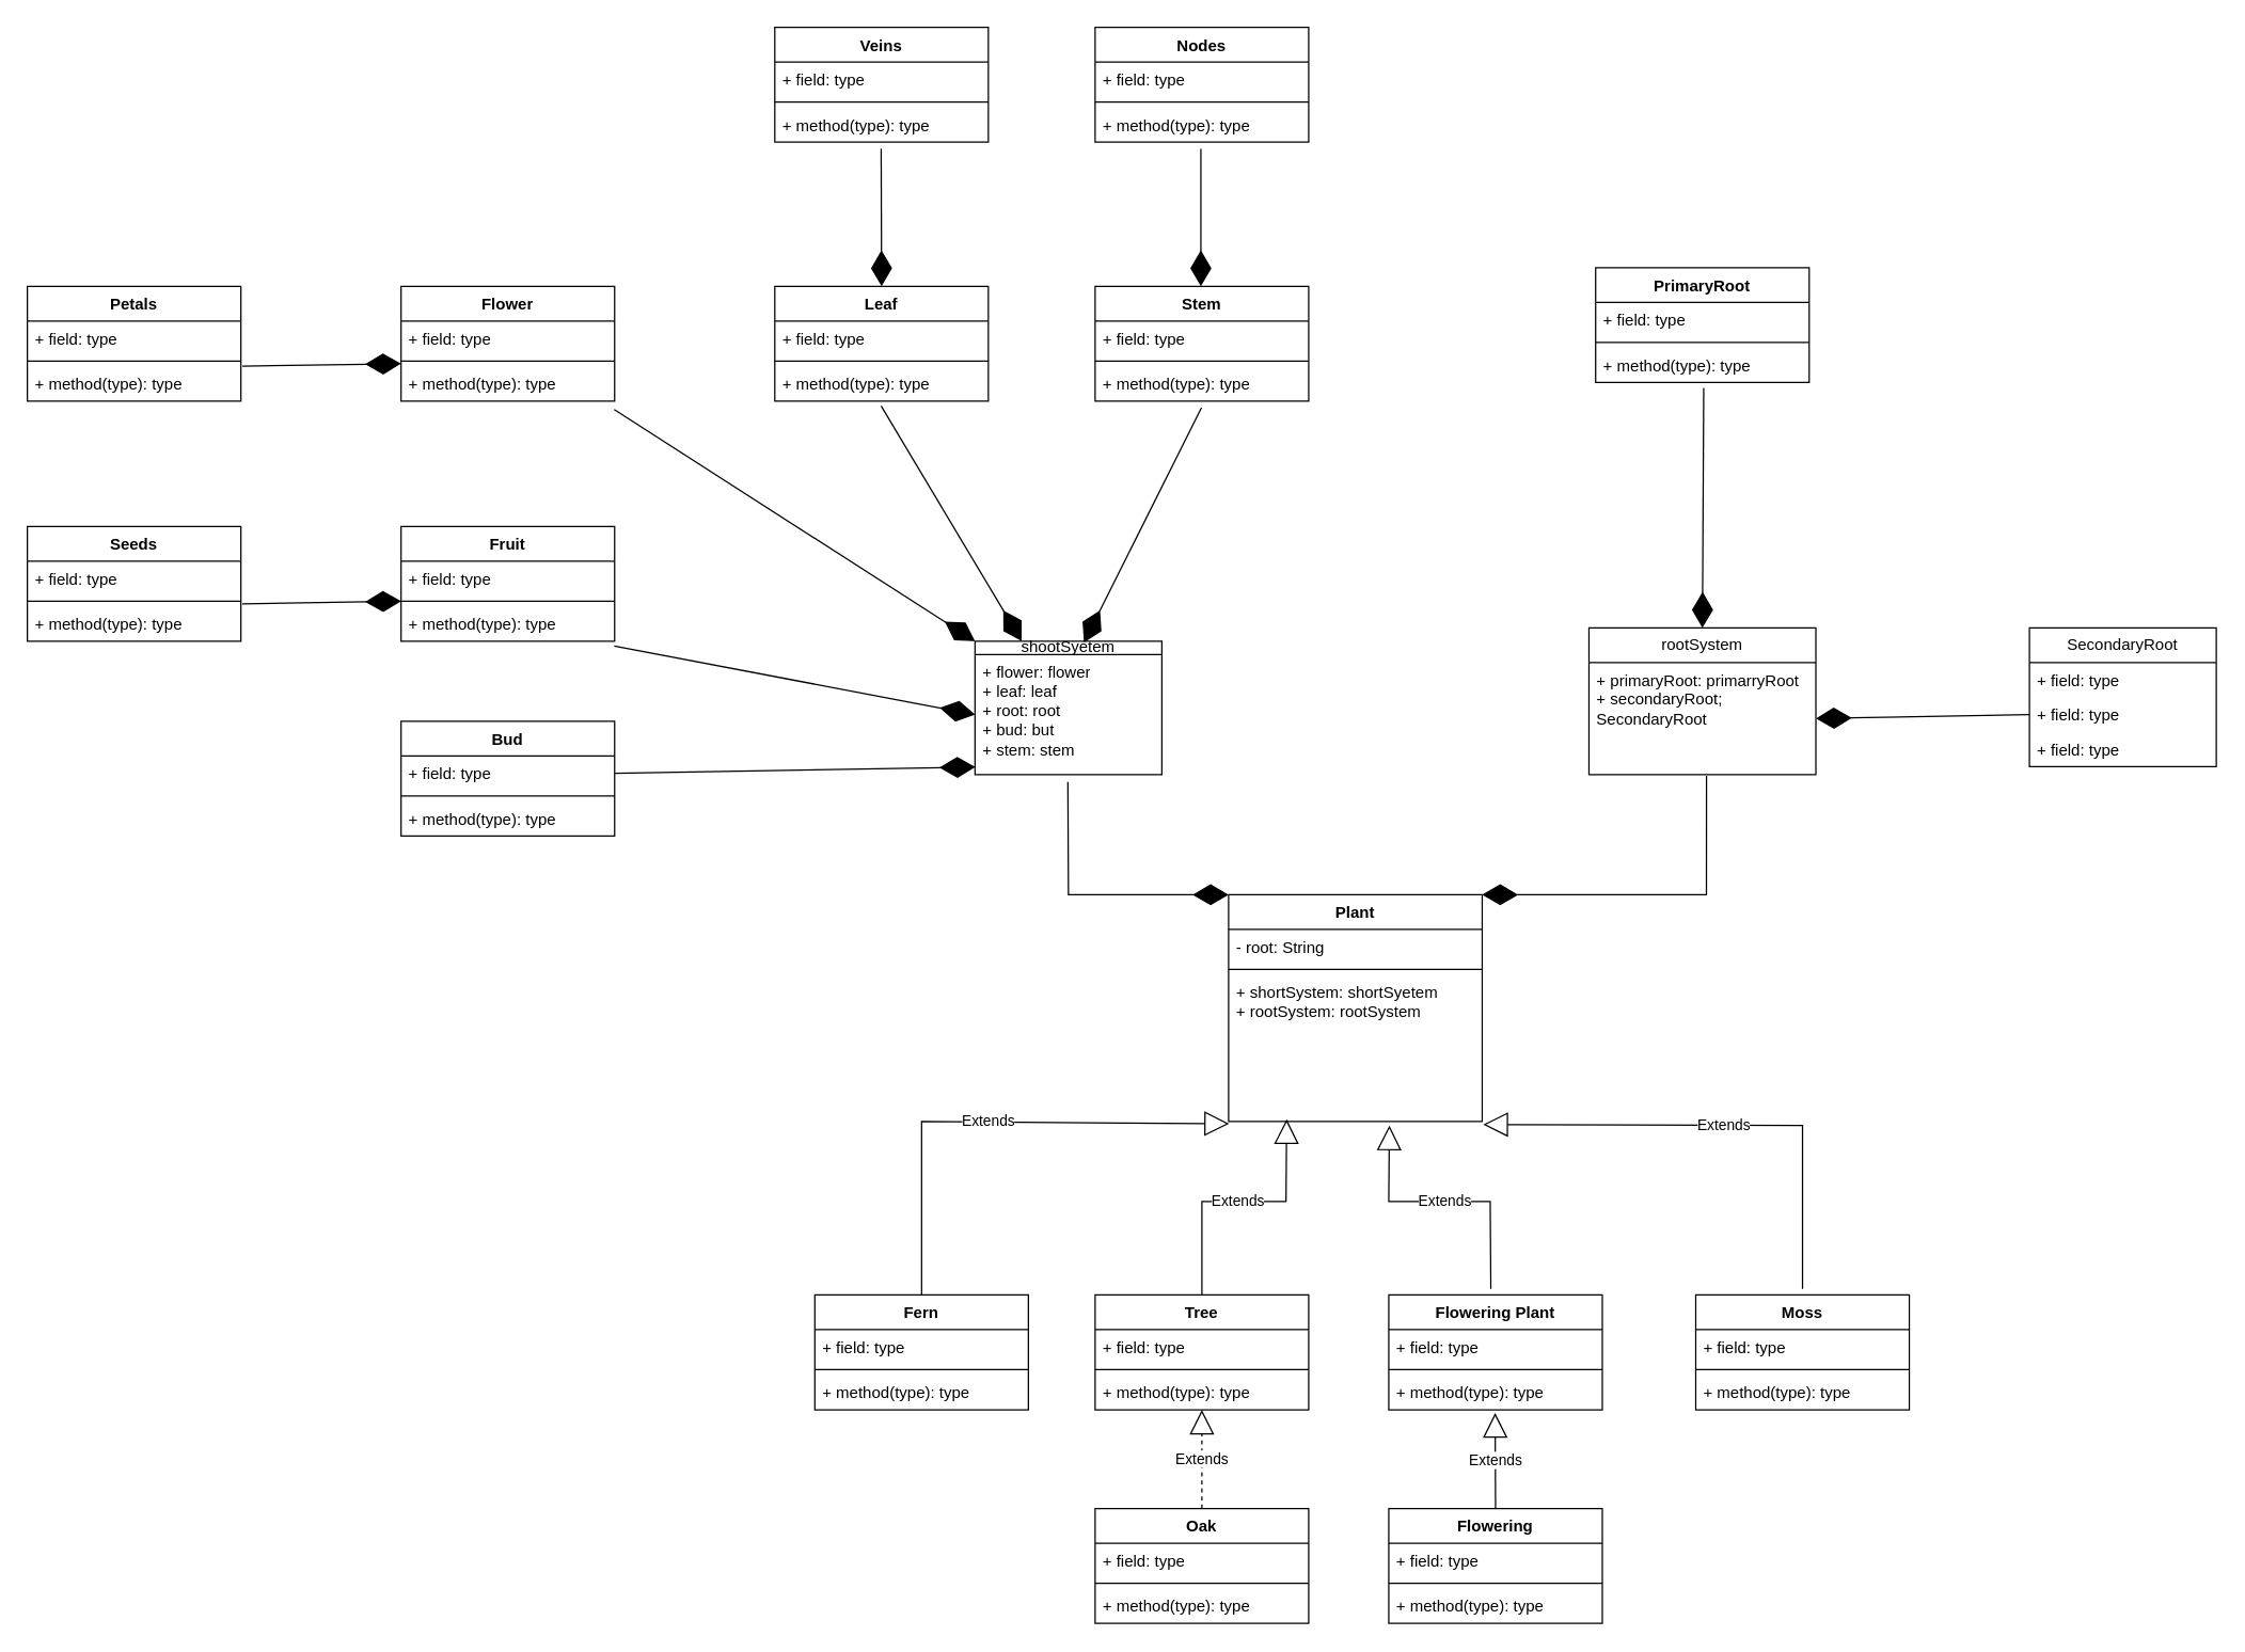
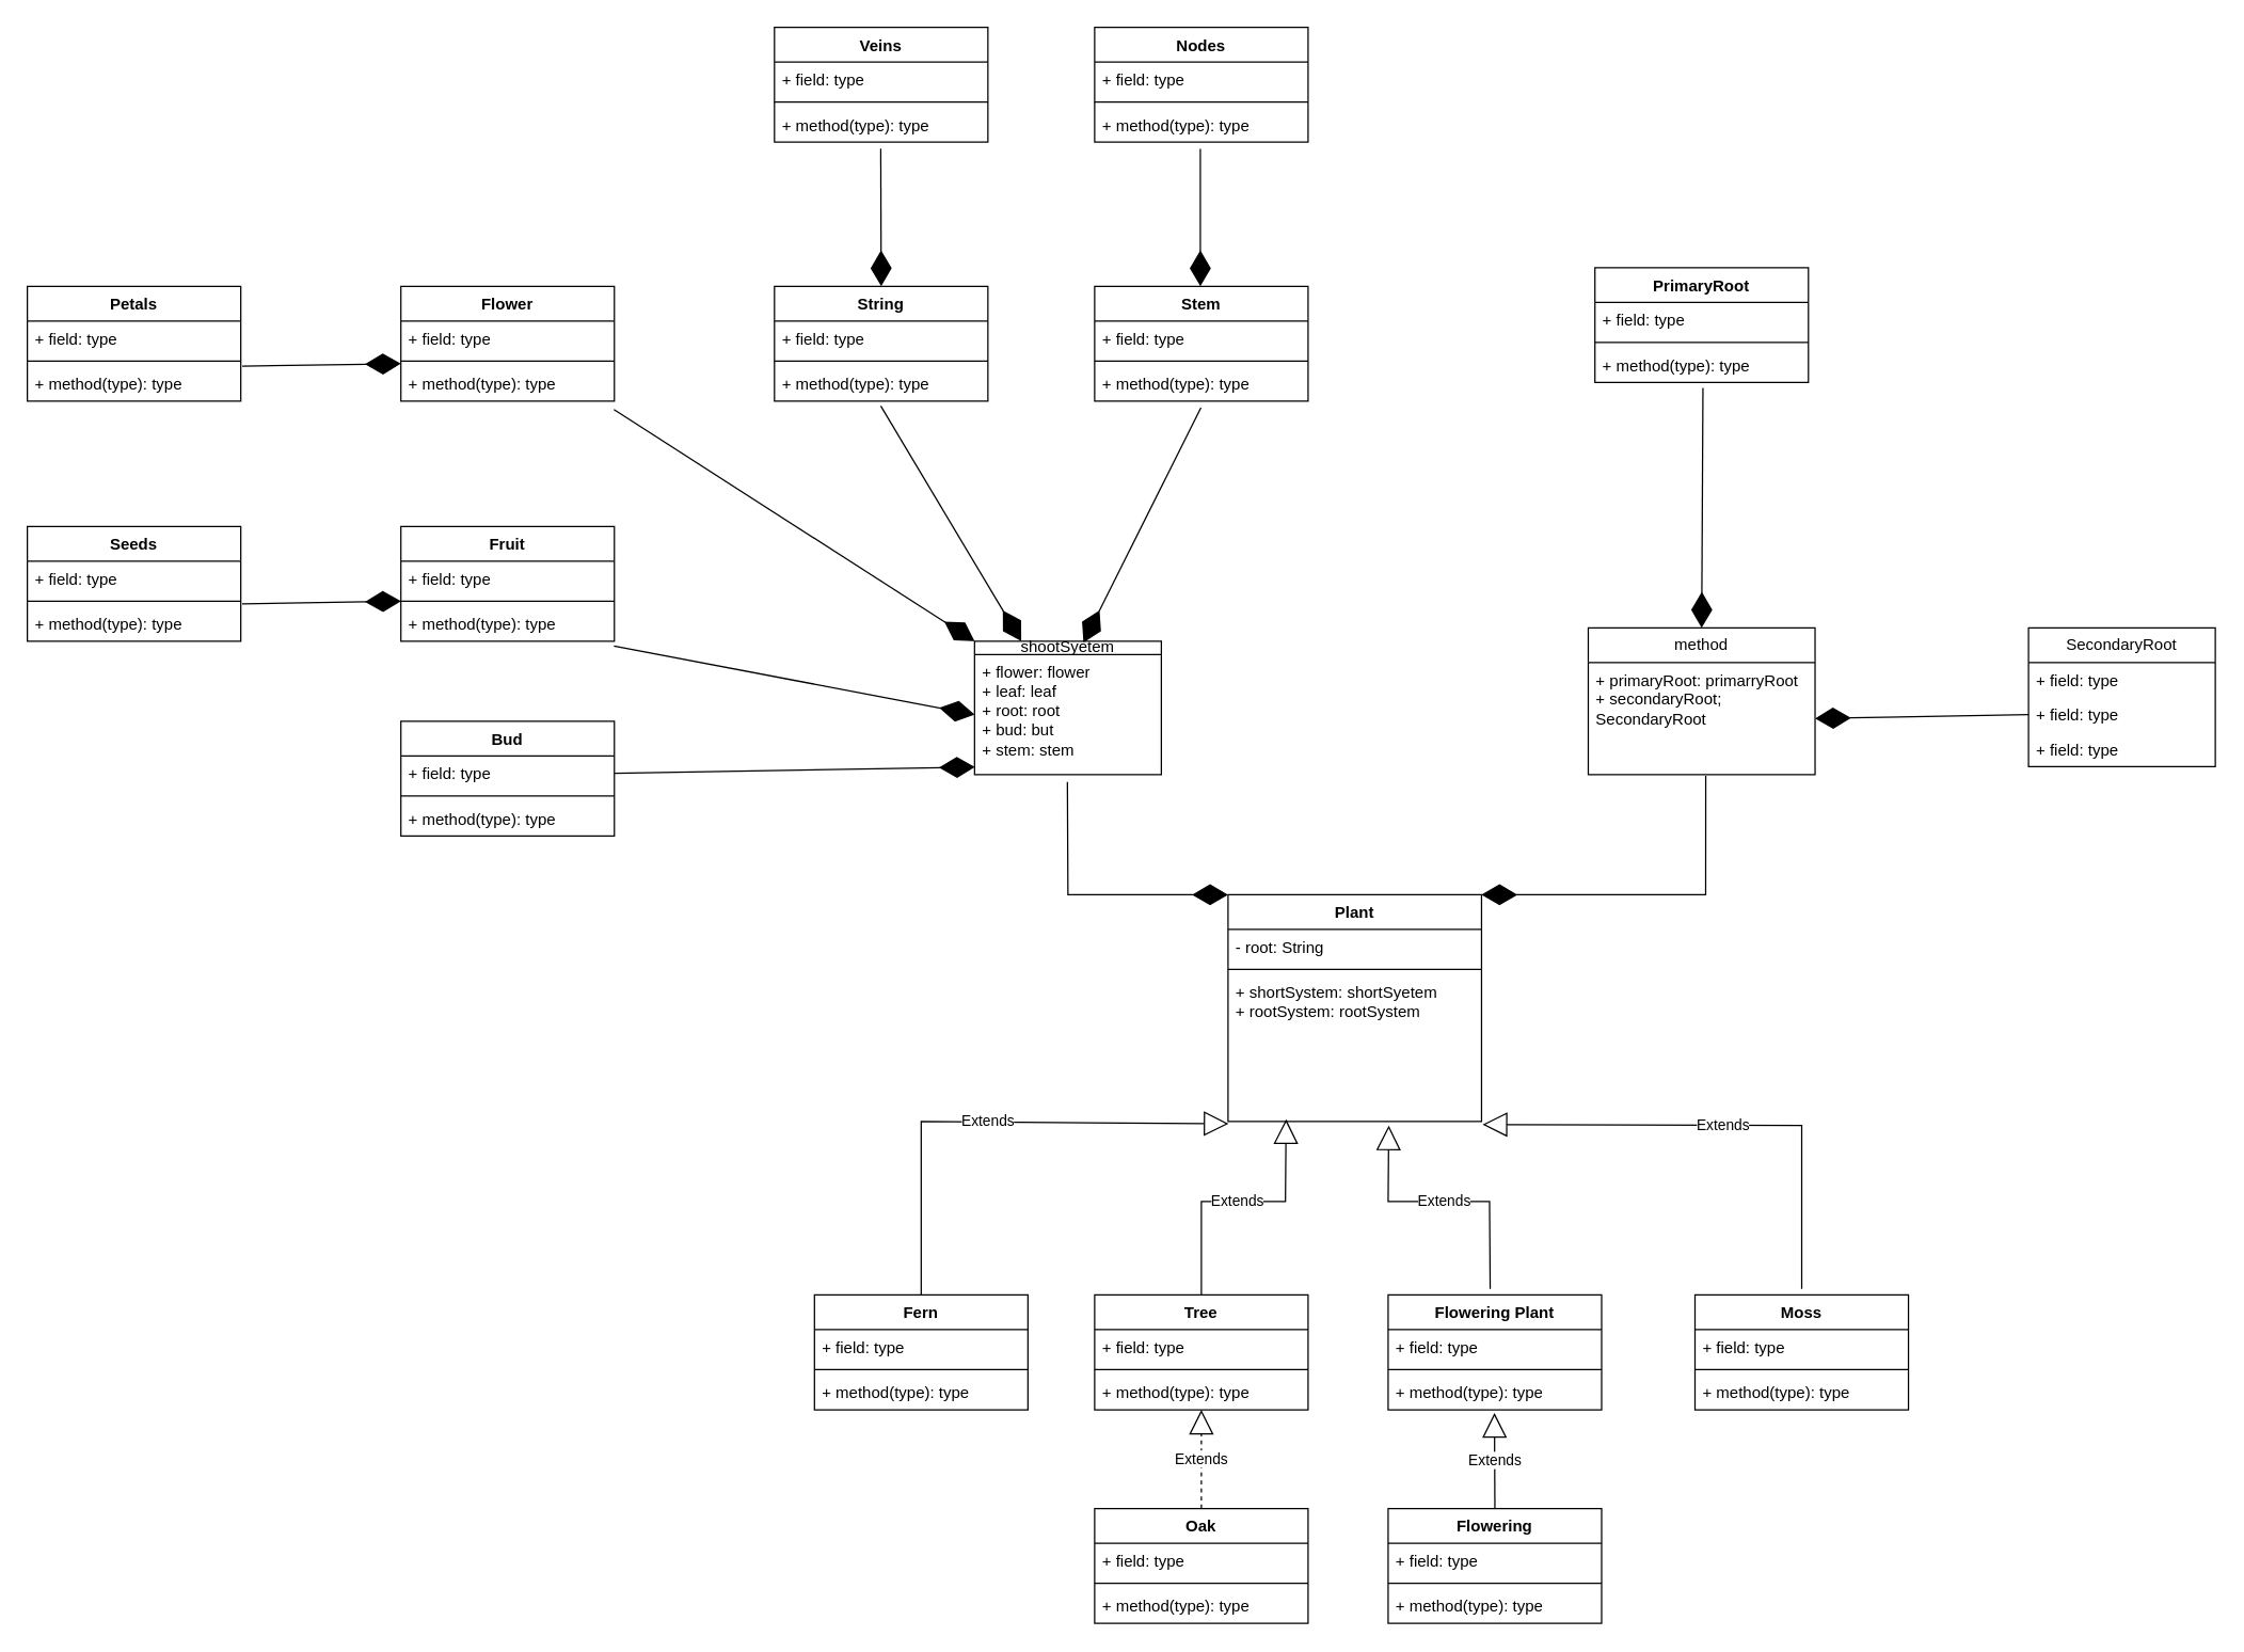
- <mxCell id="44" value="Leaf" style="swimlane;fontStyle=1;align=center;verticalAlign=top;childLayout=stackLayout;horizontal=1;startSize=26;horizontalStack=0;resizeParent=1;resizeParentMax=0;resizeLast=0;collapsible=1;marginBottom=0;whiteSpace=wrap;html=1;" vertex="1" parent="1"><mxGeometry x="580" y="214" width="160" height="86" as="geometry" /></mxCell>
+ <mxCell id="44" value="String" style="swimlane;fontStyle=1;align=center;verticalAlign=top;childLayout=stackLayout;horizontal=1;startSize=26;horizontalStack=0;resizeParent=1;resizeParentMax=0;resizeLast=0;collapsible=1;marginBottom=0;whiteSpace=wrap;html=1;" vertex="1" parent="1"><mxGeometry x="580" y="214" width="160" height="86" as="geometry" /></mxCell>
- <mxCell id="8" value="rootSystem" style="swimlane;fontStyle=0;childLayout=stackLayout;horizontal=1;startSize=26;fillColor=none;horizontalStack=0;resizeParent=1;resizeParentMax=0;resizeLast=0;collapsible=1;marginBottom=0;whiteSpace=wrap;html=1;" vertex="1" parent="1"><mxGeometry x="1190" y="470" width="170" height="110" as="geometry" /></mxCell>
+ <mxCell id="8" value="method" style="swimlane;fontStyle=0;childLayout=stackLayout;horizontal=1;startSize=26;fillColor=none;horizontalStack=0;resizeParent=1;resizeParentMax=0;resizeLast=0;collapsible=1;marginBottom=0;whiteSpace=wrap;html=1;" vertex="1" parent="1"><mxGeometry x="1190" y="470" width="170" height="110" as="geometry" /></mxCell>
